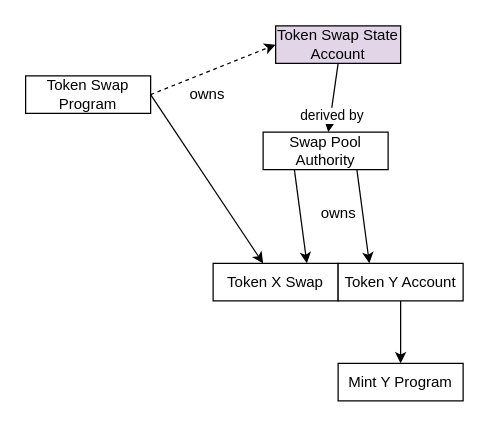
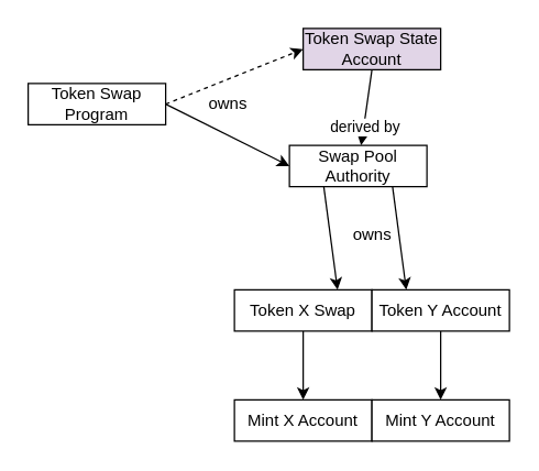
- <mxCell id="9" style="edgeStyle=none;html=1;exitX=1;exitY=0.5;exitDx=0;exitDy=0;" edge="1" parent="1" source="10" target="12"><mxGeometry relative="1" as="geometry" /></mxCell>
+ <mxCell id="9" style="edgeStyle=none;html=1;exitX=1;exitY=0.5;exitDx=0;exitDy=0;entryX=0;entryY=0.5;entryDx=0;entryDy=0;" edge="1" parent="1" source="10" target="7"><mxGeometry relative="1" as="geometry" /></mxCell>
+ <mxCell id="11" style="edgeStyle=none;html=1;exitX=0.5;exitY=1;exitDx=0;exitDy=0;entryX=0.5;entryY=0;entryDx=0;entryDy=0;" edge="1" parent="1" source="12" target="16"><mxGeometry relative="1" as="geometry" /></mxCell>
+ <mxCell id="16" value="Mint X Account" style="rounded=0;whiteSpace=wrap;html=1;" vertex="1" parent="1"><mxGeometry x="170" y="290" width="100" height="30" as="geometry" /></mxCell>
- <mxCell id="17" value="Mint Y Program" style="rounded=0;whiteSpace=wrap;html=1;" vertex="1" parent="1"><mxGeometry x="270" y="290" width="100" height="30" as="geometry" /></mxCell>
+ <mxCell id="17" value="Mint Y Account" style="rounded=0;whiteSpace=wrap;html=1;" vertex="1" parent="1"><mxGeometry x="270" y="290" width="100" height="30" as="geometry" /></mxCell>
